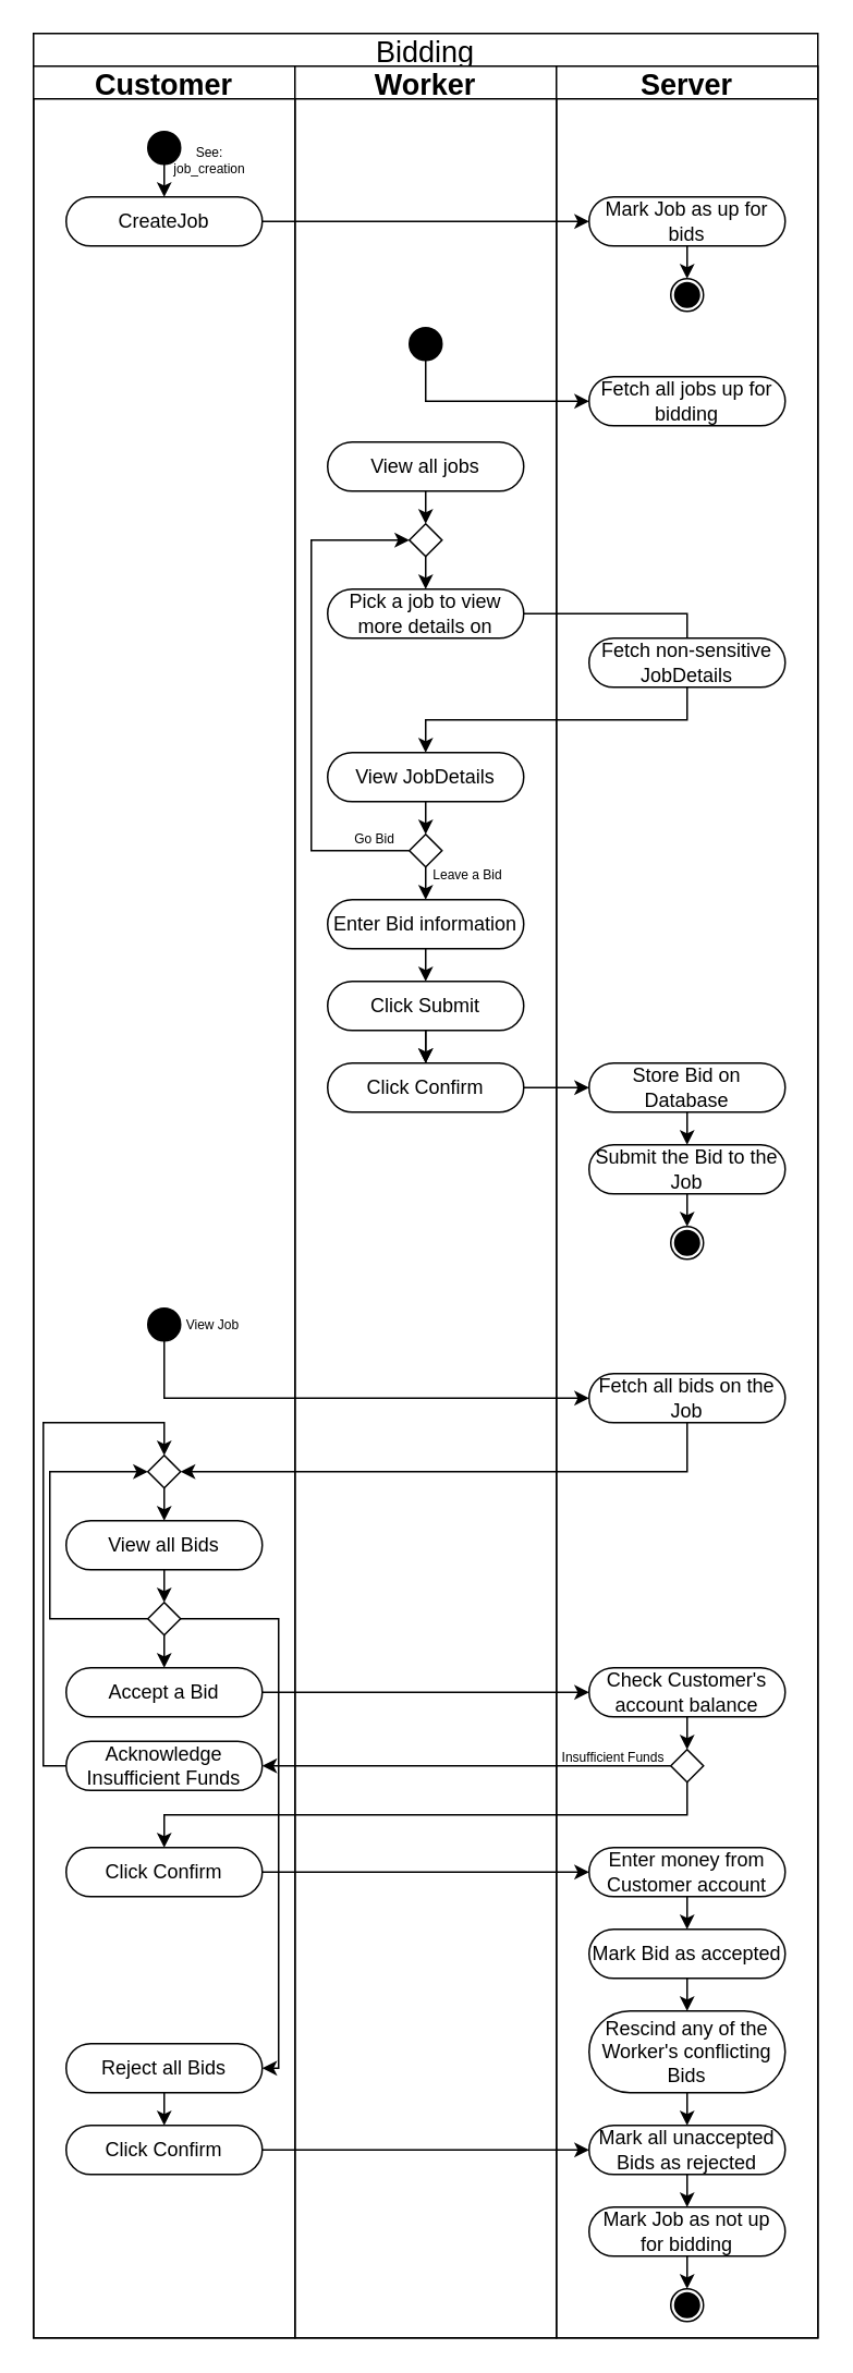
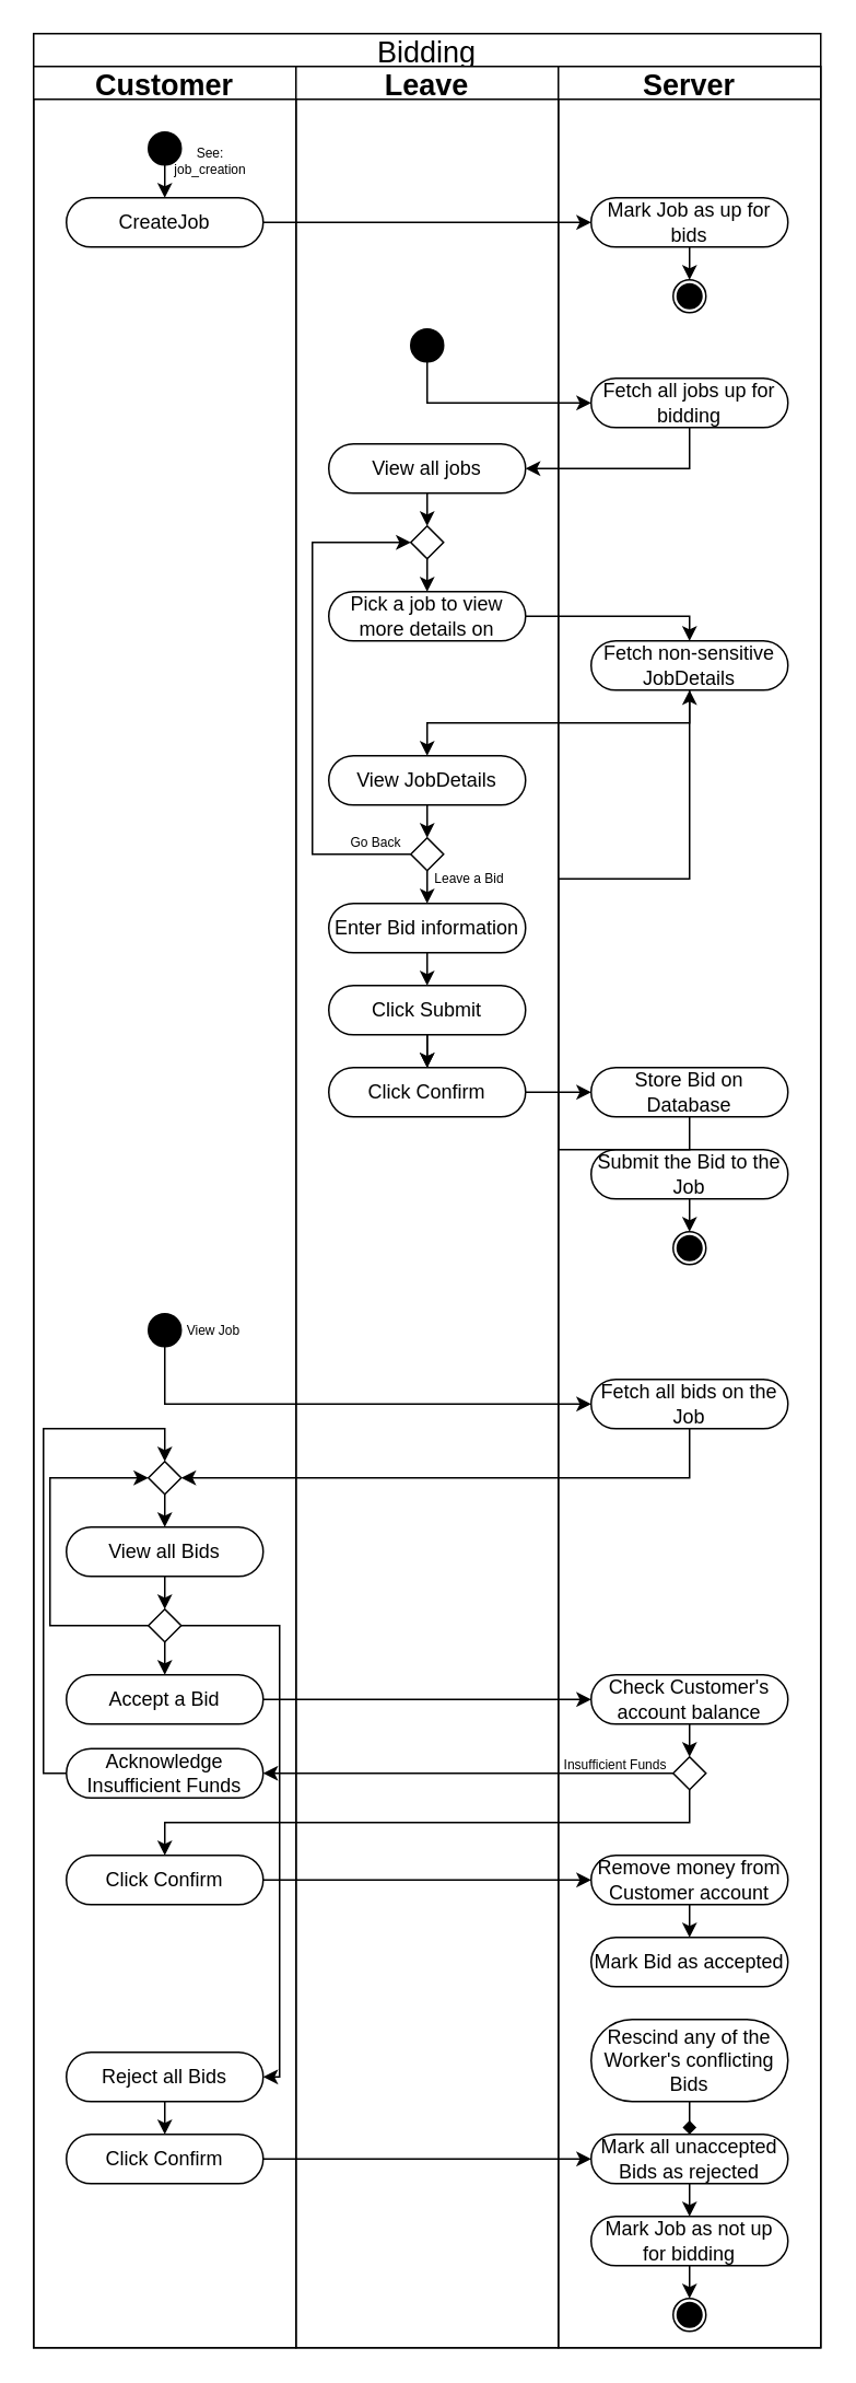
- <mxCell id="14" value="Worker" style="swimlane;startSize=20;fontSize=18;" parent="2" vertex="1"><mxGeometry x="160" y="20" width="160" height="1390" as="geometry" /></mxCell>
+ <mxCell id="14" value="Leave" style="swimlane;startSize=20;fontSize=18;" parent="2" vertex="1"><mxGeometry x="160" y="20" width="160" height="1390" as="geometry" /></mxCell>
+ <mxCell id="34" style="edgeStyle=orthogonalEdgeStyle;rounded=0;orthogonalLoop=1;jettySize=auto;html=1;exitX=0.5;exitY=1;exitDx=0;exitDy=0;fontSize=18;entryX=1;entryY=0.5;entryDx=0;entryDy=0;" parent="2" source="25" target="17" edge="1"><mxGeometry relative="1" as="geometry"><mxPoint x="340" y="260" as="targetPoint" /></mxGeometry></mxCell>
- <mxCell id="35" style="edgeStyle=orthogonalEdgeStyle;rounded=0;orthogonalLoop=1;jettySize=auto;html=1;exitX=1;exitY=0.5;exitDx=0;exitDy=0;entryX=0.5;entryY=0;entryDx=0;entryDy=0;fontSize=18;endArrow=none;" parent="2" source="20" target="26" edge="1"><mxGeometry relative="1" as="geometry"><Array as="points"><mxPoint x="400" y="355" /></Array></mxGeometry></mxCell>
+ <mxCell id="35" style="edgeStyle=orthogonalEdgeStyle;rounded=0;orthogonalLoop=1;jettySize=auto;html=1;exitX=1;exitY=0.5;exitDx=0;exitDy=0;entryX=0.5;entryY=0;entryDx=0;entryDy=0;fontSize=18;" parent="2" source="20" target="26" edge="1"><mxGeometry relative="1" as="geometry"><Array as="points"><mxPoint x="400" y="355" /></Array></mxGeometry></mxCell>
- <mxCell id="43" value="Go Bid" style="text;html=1;strokeColor=none;fillColor=none;align=center;verticalAlign=middle;whiteSpace=wrap;rounded=0;fontSize=8;" parent="1" vertex="1"><mxGeometry x="199" y="498" width="60" height="30" as="geometry" /></mxCell>
+ <mxCell id="43" value="Go Back" style="text;html=1;strokeColor=none;fillColor=none;align=center;verticalAlign=middle;whiteSpace=wrap;rounded=0;fontSize=8;" parent="1" vertex="1"><mxGeometry x="199" y="498" width="60" height="30" as="geometry" /></mxCell>
- <mxCell id="52" style="edgeStyle=orthogonalEdgeStyle;rounded=0;orthogonalLoop=1;jettySize=auto;html=1;exitX=0.5;exitY=1;exitDx=0;exitDy=0;entryX=0.5;entryY=0;entryDx=0;entryDy=0;fontSize=8;" parent="1" source="27" target="51" edge="1"><mxGeometry relative="1" as="geometry" /></mxCell>
+ <mxCell id="52" style="edgeStyle=orthogonalEdgeStyle;rounded=0;orthogonalLoop=1;jettySize=auto;html=1;exitX=0.5;exitY=1;exitDx=0;exitDy=0;fontSize=8;" parent="1" source="27" target="26" edge="1"><mxGeometry relative="1" as="geometry" /></mxCell>
- <mxCell id="81" value="Enter money from Customer account" style="rounded=1;whiteSpace=wrap;html=1;fillColor=#FFFFFF;arcSize=50;" parent="1" vertex="1"><mxGeometry x="360" y="1130" width="120" height="30" as="geometry" /></mxCell>
+ <mxCell id="81" value="Remove money from Customer account" style="rounded=1;whiteSpace=wrap;html=1;fillColor=#FFFFFF;arcSize=50;" parent="1" vertex="1"><mxGeometry x="360" y="1130" width="120" height="30" as="geometry" /></mxCell>
- <mxCell id="67" style="edgeStyle=orthogonalEdgeStyle;rounded=0;orthogonalLoop=1;jettySize=auto;html=1;exitX=0.5;exitY=1;exitDx=0;exitDy=0;entryX=0.5;entryY=0;entryDx=0;entryDy=0;fontSize=8;" parent="1" source="68" target="86" edge="1"><mxGeometry relative="1" as="geometry" /></mxCell>
- <mxCell id="85" style="edgeStyle=orthogonalEdgeStyle;rounded=0;orthogonalLoop=1;jettySize=auto;html=1;exitX=0.5;exitY=1;exitDx=0;exitDy=0;entryX=0.5;entryY=0;entryDx=0;entryDy=0;fontSize=8;" parent="1" source="86" target="77" edge="1"><mxGeometry relative="1" as="geometry" /></mxCell>
+ <mxCell id="85" style="edgeStyle=orthogonalEdgeStyle;rounded=0;orthogonalLoop=1;jettySize=auto;html=1;exitX=0.5;exitY=1;exitDx=0;exitDy=0;entryX=0.5;entryY=0;entryDx=0;entryDy=0;fontSize=8;endArrow=diamond;" parent="1" source="86" target="77" edge="1"><mxGeometry relative="1" as="geometry" /></mxCell>
